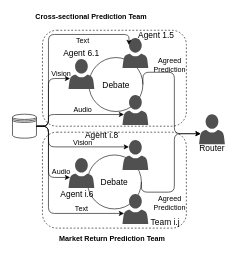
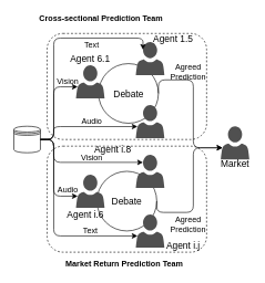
- <mxCell id="34" value="Router" style="text;html=1;strokeColor=none;fillColor=none;align=center;verticalAlign=middle;whiteSpace=wrap;rounded=0;fontSize=14;" vertex="1" parent="1"><mxGeometry x="330" y="242" width="45.5" height="10" as="geometry" /></mxCell>
+ <mxCell id="34" value="Market" style="text;html=1;strokeColor=none;fillColor=none;align=center;verticalAlign=middle;whiteSpace=wrap;rounded=0;fontSize=14;" vertex="1" parent="1"><mxGeometry x="330" y="242" width="45.5" height="10" as="geometry" /></mxCell>
- <mxCell id="15" value="Team i.j" style="text;html=1;strokeColor=none;fillColor=none;align=center;verticalAlign=middle;whiteSpace=wrap;rounded=0;fontSize=14;" vertex="1" parent="1"><mxGeometry x="240" y="360" width="70" height="20" as="geometry" /></mxCell>
+ <mxCell id="15" value="Agent i.j" style="text;html=1;strokeColor=none;fillColor=none;align=center;verticalAlign=middle;whiteSpace=wrap;rounded=0;fontSize=14;" vertex="1" parent="1"><mxGeometry x="240" y="360" width="70" height="20" as="geometry" /></mxCell>
